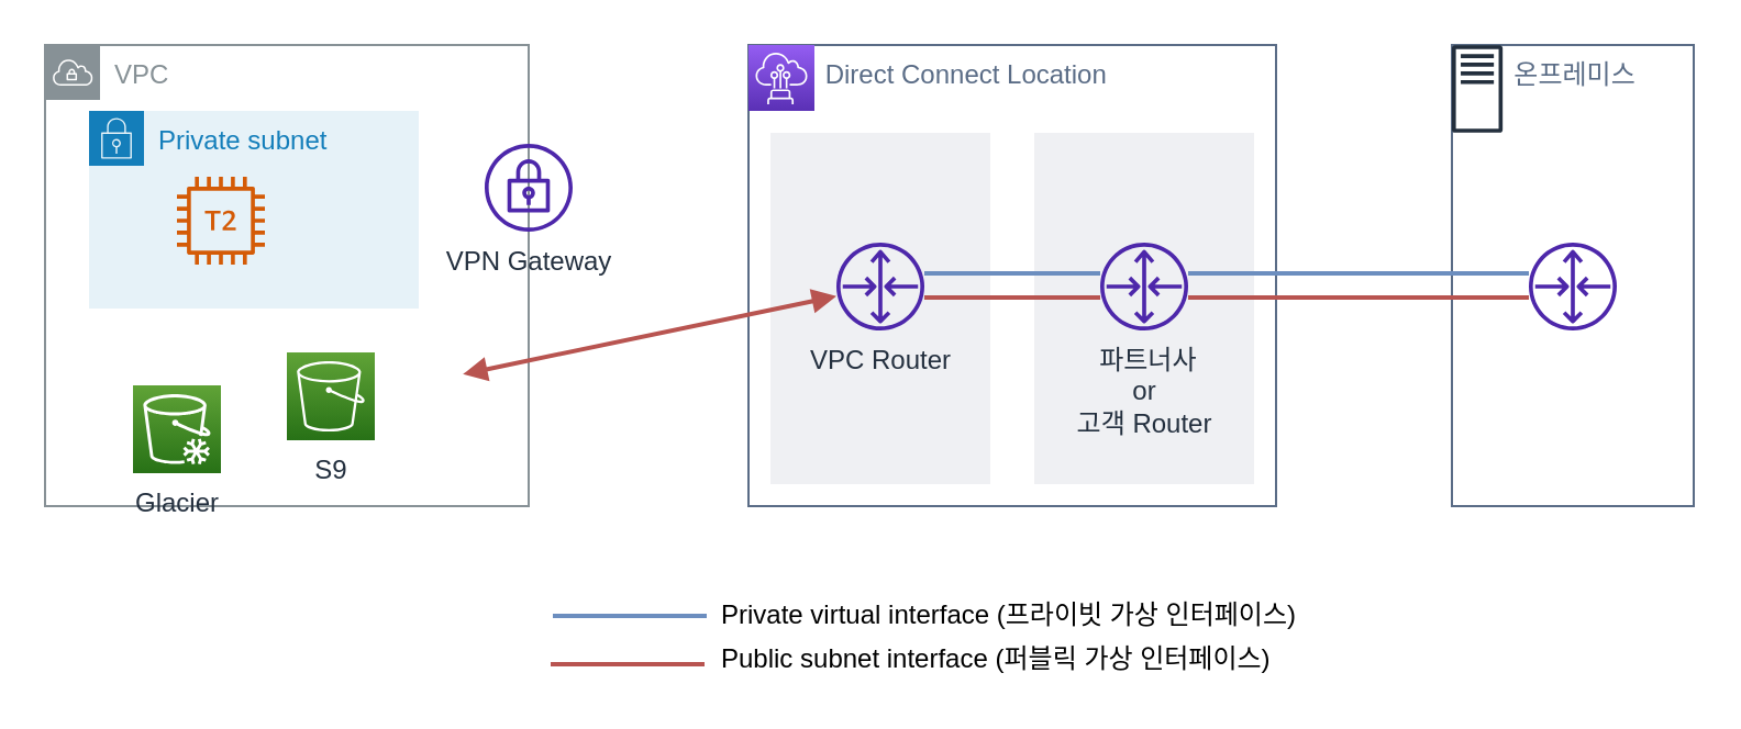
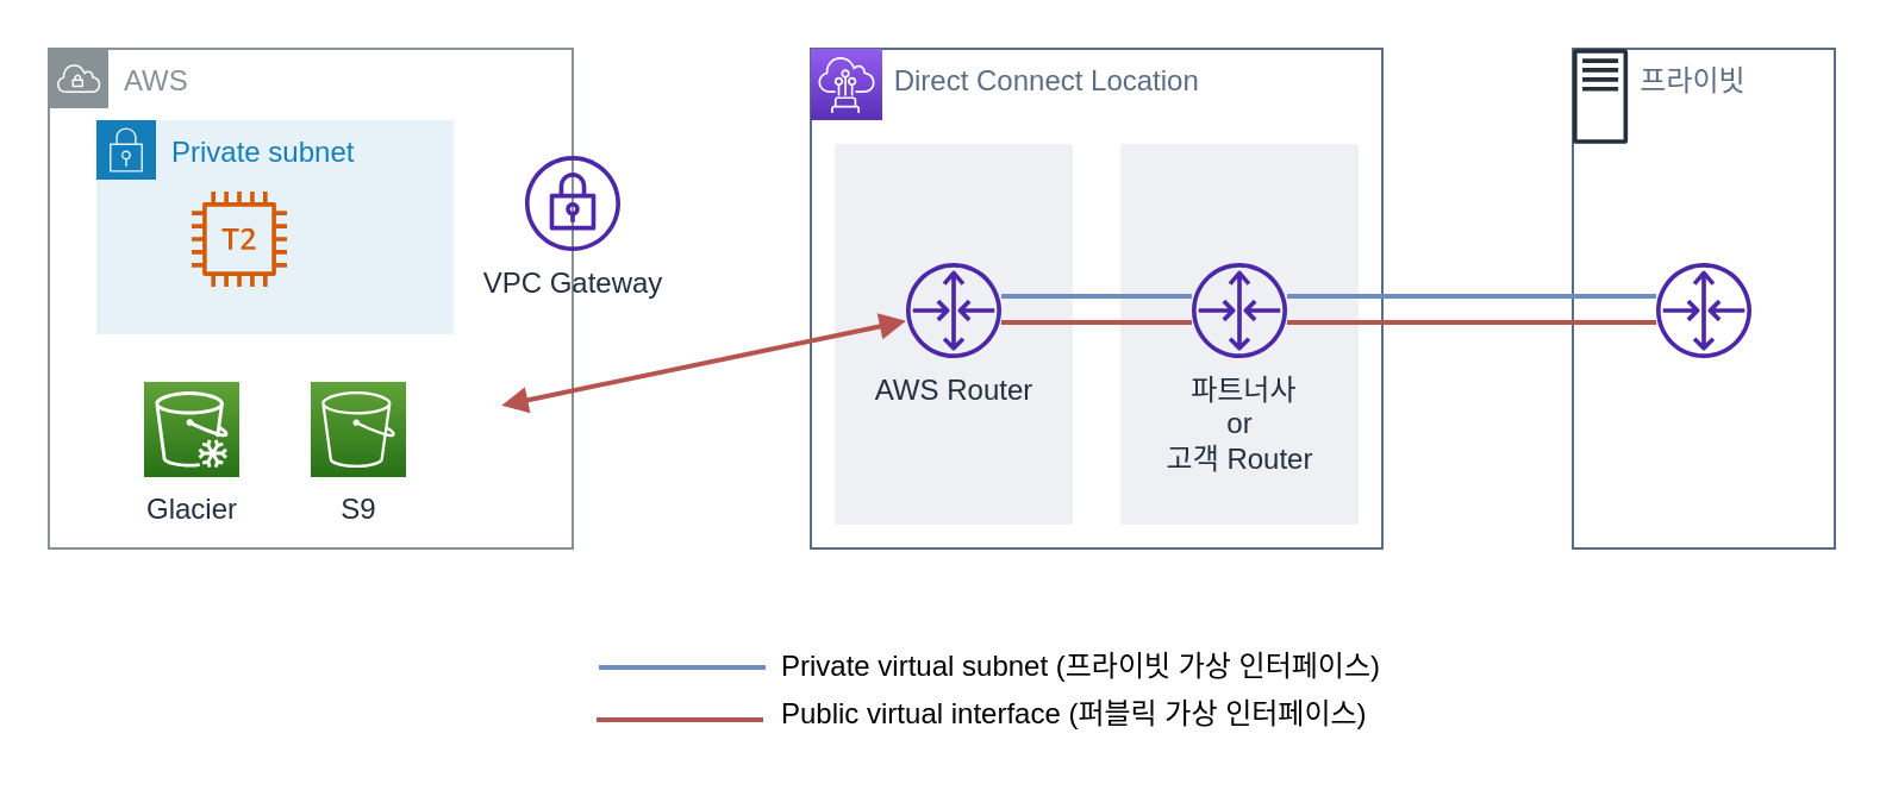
- <mxCell id="3" value="        온프레미스" style="fillColor=none;strokeColor=#5A6C86;verticalAlign=top;fontStyle=0;fontColor=#5A6C86;align=left;" vertex="1" parent="1"><mxGeometry x="660" y="20" width="110" height="210" as="geometry" /></mxCell>
+ <mxCell id="3" value="        프라이빗" style="fillColor=none;strokeColor=#5A6C86;verticalAlign=top;fontStyle=0;fontColor=#5A6C86;align=left;" vertex="1" parent="1"><mxGeometry x="660" y="20" width="110" height="210" as="geometry" /></mxCell>
- <mxCell id="2" value="VPC" style="sketch=0;outlineConnect=0;gradientColor=none;html=1;whiteSpace=wrap;fontSize=12;fontStyle=0;shape=mxgraph.aws4.group;grIcon=mxgraph.aws4.group_vpc;strokeColor=#879196;fillColor=none;verticalAlign=top;align=left;spacingLeft=30;fontColor=#879196;dashed=0;" vertex="1" parent="1"><mxGeometry x="20" y="20" width="220" height="210" as="geometry" /></mxCell>
+ <mxCell id="2" value="AWS" style="sketch=0;outlineConnect=0;gradientColor=none;html=1;whiteSpace=wrap;fontSize=12;fontStyle=0;shape=mxgraph.aws4.group;grIcon=mxgraph.aws4.group_vpc;strokeColor=#879196;fillColor=none;verticalAlign=top;align=left;spacingLeft=30;fontColor=#879196;dashed=0;" vertex="1" parent="1"><mxGeometry x="20" y="20" width="220" height="210" as="geometry" /></mxCell>
- <mxCell id="7" value="VPN Gateway" style="sketch=0;outlineConnect=0;fontColor=#232F3E;gradientColor=none;fillColor=#4D27AA;strokeColor=none;dashed=0;verticalLabelPosition=bottom;verticalAlign=top;align=center;html=1;fontSize=12;fontStyle=0;aspect=fixed;pointerEvents=1;shape=mxgraph.aws4.vpn_gateway;" vertex="1" parent="1"><mxGeometry x="220" y="65" width="40" height="40" as="geometry" /></mxCell>
+ <mxCell id="7" value="VPC Gateway" style="sketch=0;outlineConnect=0;fontColor=#232F3E;gradientColor=none;fillColor=#4D27AA;strokeColor=none;dashed=0;verticalLabelPosition=bottom;verticalAlign=top;align=center;html=1;fontSize=12;fontStyle=0;aspect=fixed;pointerEvents=1;shape=mxgraph.aws4.vpn_gateway;" vertex="1" parent="1"><mxGeometry x="220" y="65" width="40" height="40" as="geometry" /></mxCell>
- <mxCell id="15" value="VPC Router" style="sketch=0;outlineConnect=0;fontColor=#232F3E;gradientColor=none;fillColor=#4D27AA;strokeColor=none;dashed=0;verticalLabelPosition=bottom;verticalAlign=top;align=center;html=1;fontSize=12;fontStyle=0;aspect=fixed;pointerEvents=1;shape=mxgraph.aws4.router;" vertex="1" parent="1"><mxGeometry x="380" y="110" width="40" height="40" as="geometry" /></mxCell>
+ <mxCell id="15" value="AWS Router" style="sketch=0;outlineConnect=0;fontColor=#232F3E;gradientColor=none;fillColor=#4D27AA;strokeColor=none;dashed=0;verticalLabelPosition=bottom;verticalAlign=top;align=center;html=1;fontSize=12;fontStyle=0;aspect=fixed;pointerEvents=1;shape=mxgraph.aws4.router;" vertex="1" parent="1"><mxGeometry x="380" y="110" width="40" height="40" as="geometry" /></mxCell>
- <mxCell id="9" value="Glacier" style="sketch=0;points=[[0,0,0],[0.25,0,0],[0.5,0,0],[0.75,0,0],[1,0,0],[0,1,0],[0.25,1,0],[0.5,1,0],[0.75,1,0],[1,1,0],[0,0.25,0],[0,0.5,0],[0,0.75,0],[1,0.25,0],[1,0.5,0],[1,0.75,0]];outlineConnect=0;fontColor=#232F3E;gradientColor=#60A337;gradientDirection=north;fillColor=#277116;strokeColor=#ffffff;dashed=0;verticalLabelPosition=bottom;verticalAlign=top;align=center;html=1;fontSize=12;fontStyle=0;aspect=fixed;shape=mxgraph.aws4.resourceIcon;resIcon=mxgraph.aws4.glacier;" vertex="1" parent="1"><mxGeometry x="60" y="175" width="40" height="40" as="geometry" /></mxCell>
+ <mxCell id="9" value="Glacier" style="sketch=0;points=[[0,0,0],[0.25,0,0],[0.5,0,0],[0.75,0,0],[1,0,0],[0,1,0],[0.25,1,0],[0.5,1,0],[0.75,1,0],[1,1,0],[0,0.25,0],[0,0.5,0],[0,0.75,0],[1,0.25,0],[1,0.5,0],[1,0.75,0]];outlineConnect=0;fontColor=#232F3E;gradientColor=#60A337;gradientDirection=north;fillColor=#277116;strokeColor=#ffffff;dashed=0;verticalLabelPosition=bottom;verticalAlign=top;align=center;html=1;fontSize=12;fontStyle=0;aspect=fixed;shape=mxgraph.aws4.resourceIcon;resIcon=mxgraph.aws4.glacier;" vertex="1" parent="1"><mxGeometry x="60" y="160" width="40" height="40" as="geometry" /></mxCell>
- <mxCell id="24" value="Private virtual interface (프라이빗 가상 인터페이스)" style="text;html=1;strokeColor=none;fillColor=none;align=left;verticalAlign=middle;whiteSpace=wrap;rounded=0;" vertex="1" parent="1"><mxGeometry x="326" y="270" width="270" height="20" as="geometry" /></mxCell>
+ <mxCell id="24" value="Private virtual subnet (프라이빗 가상 인터페이스)" style="text;html=1;strokeColor=none;fillColor=none;align=left;verticalAlign=middle;whiteSpace=wrap;rounded=0;" vertex="1" parent="1"><mxGeometry x="326" y="270" width="270" height="20" as="geometry" /></mxCell>
- <mxCell id="25" value="Public subnet interface (퍼블릭 가상 인터페이스)" style="text;html=1;strokeColor=none;fillColor=none;align=left;verticalAlign=middle;whiteSpace=wrap;rounded=0;" vertex="1" parent="1"><mxGeometry x="326" y="290" width="270" height="20" as="geometry" /></mxCell>
+ <mxCell id="25" value="Public virtual interface (퍼블릭 가상 인터페이스)" style="text;html=1;strokeColor=none;fillColor=none;align=left;verticalAlign=middle;whiteSpace=wrap;rounded=0;" vertex="1" parent="1"><mxGeometry x="326" y="290" width="270" height="20" as="geometry" /></mxCell>
